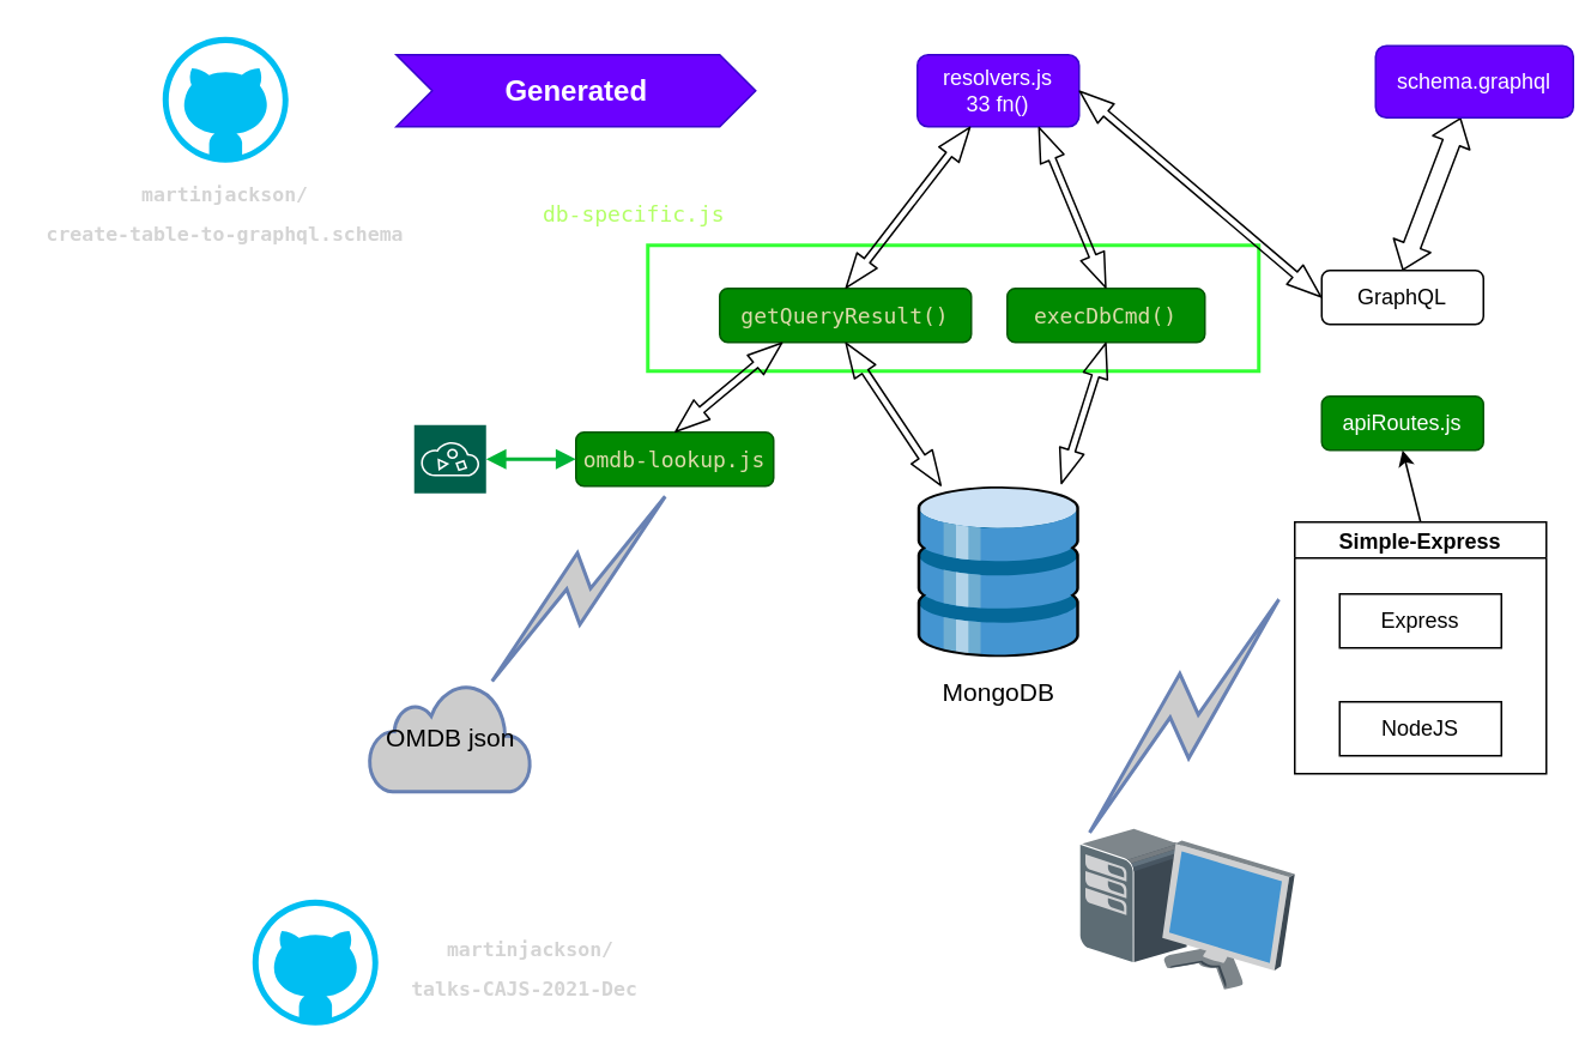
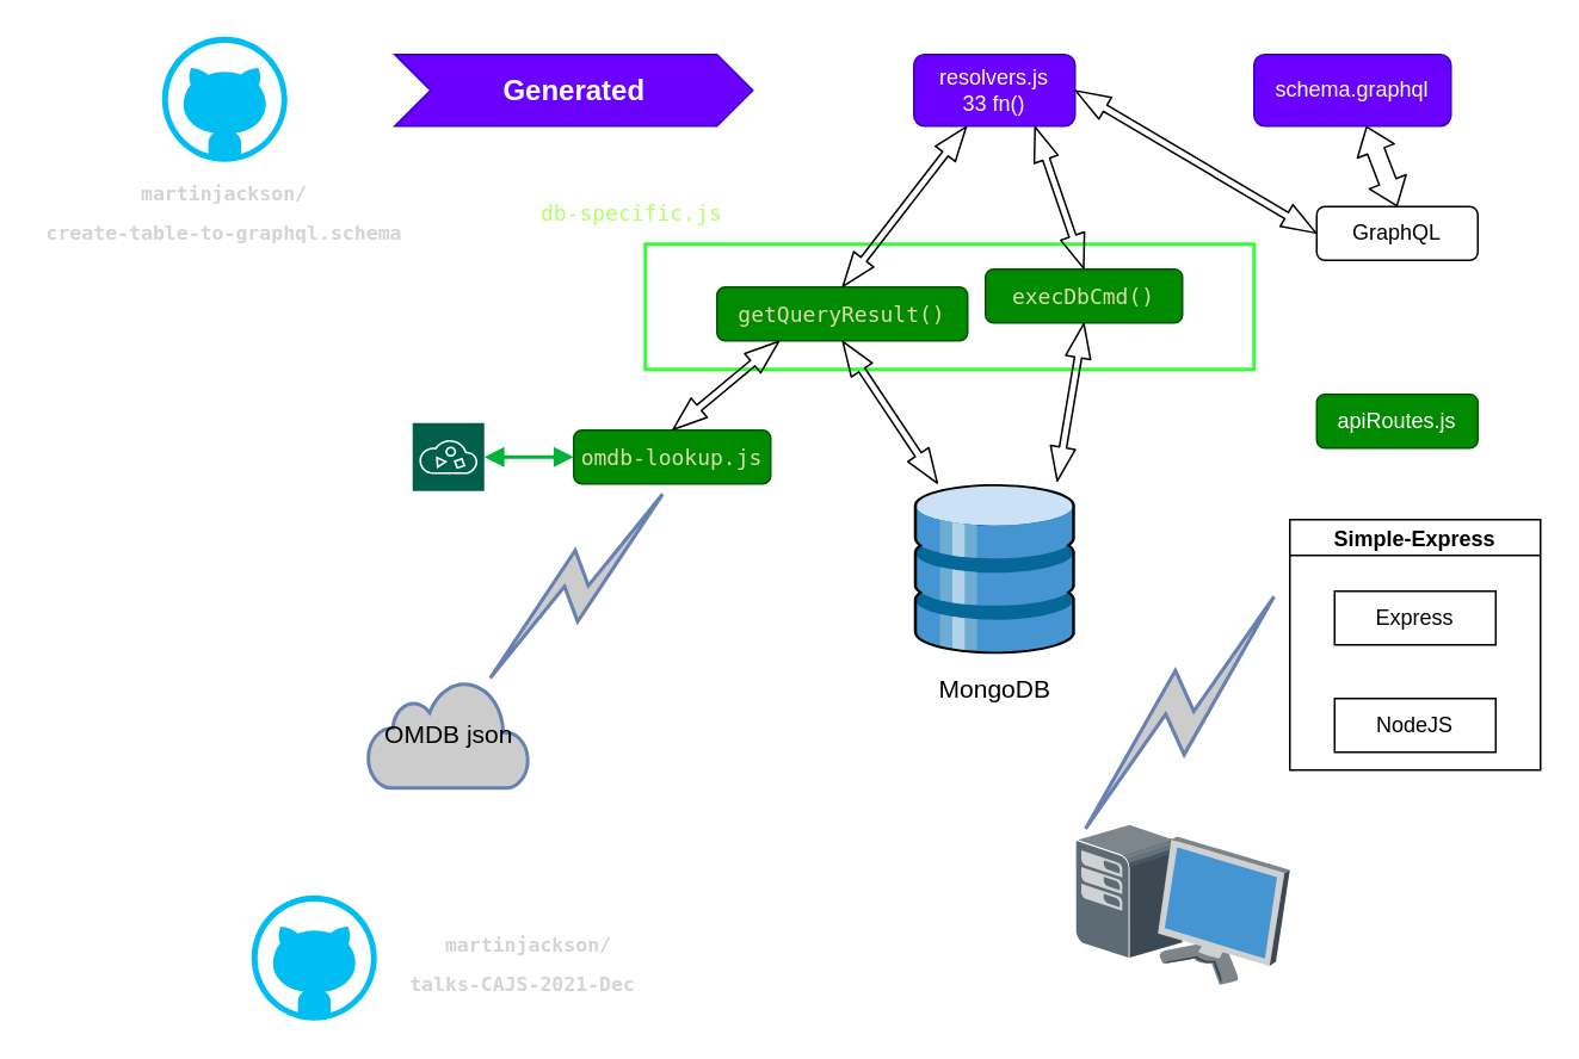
- <mxCell id="16" value="schema.graphql" style="rounded=1;whiteSpace=wrap;html=1;fillColor=#6a00ff;fontColor=#ffffff;strokeColor=#3700CC;" vertex="1" parent="1"><mxGeometry x="765" y="25" width="110" height="40" as="geometry" /></mxCell>
+ <mxCell id="16" value="schema.graphql" style="rounded=1;whiteSpace=wrap;html=1;fillColor=#6a00ff;fontColor=#ffffff;strokeColor=#3700CC;" vertex="1" parent="1"><mxGeometry x="700" y="30" width="110" height="40" as="geometry" /></mxCell>
- <mxCell id="7" value="GraphQL" style="rounded=1;whiteSpace=wrap;html=1;" vertex="1" parent="1"><mxGeometry x="735" y="150" width="90" height="30" as="geometry" /></mxCell>
+ <mxCell id="7" value="GraphQL" style="rounded=1;whiteSpace=wrap;html=1;" vertex="1" parent="1"><mxGeometry x="735" y="115" width="90" height="30" as="geometry" /></mxCell>
- <mxCell id="14" value="&lt;div style=&quot;color: rgb(212 , 212 , 212) ; font-family: &amp;#34;meslolgs nf&amp;#34; , &amp;#34;droid sans mono&amp;#34; , monospace , monospace ; line-height: 20px&quot;&gt;&lt;span style=&quot;color: rgb(220 , 220 , 170)&quot;&gt;&lt;font style=&quot;font-size: 12px&quot;&gt;execDbCmd()&lt;/font&gt;&lt;/span&gt;&lt;/div&gt;" style="rounded=1;whiteSpace=wrap;html=1;fillColor=#008a00;fontColor=#ffffff;strokeColor=#005700;" vertex="1" parent="1"><mxGeometry x="560" y="160" width="110" height="30" as="geometry" /></mxCell>
+ <mxCell id="14" value="&lt;div style=&quot;color: rgb(212 , 212 , 212) ; font-family: &amp;#34;meslolgs nf&amp;#34; , &amp;#34;droid sans mono&amp;#34; , monospace , monospace ; line-height: 20px&quot;&gt;&lt;span style=&quot;color: rgb(220 , 220 , 170)&quot;&gt;&lt;font style=&quot;font-size: 12px&quot;&gt;execDbCmd()&lt;/font&gt;&lt;/span&gt;&lt;/div&gt;" style="rounded=1;whiteSpace=wrap;html=1;fillColor=#008a00;fontColor=#ffffff;strokeColor=#005700;" vertex="1" parent="1"><mxGeometry x="550" y="150" width="110" height="30" as="geometry" /></mxCell>
- <mxCell id="8" value="" style="endArrow=classic;html=1;entryX=0.5;entryY=1;entryDx=0;entryDy=0;exitX=0.5;exitY=0;exitDx=0;exitDy=0;" edge="1" parent="1" source="3" target="6"><mxGeometry width="50" height="50" relative="1" as="geometry"><mxPoint x="530" y="380" as="sourcePoint" /><mxPoint x="580" y="330" as="targetPoint" /></mxGeometry></mxCell>
